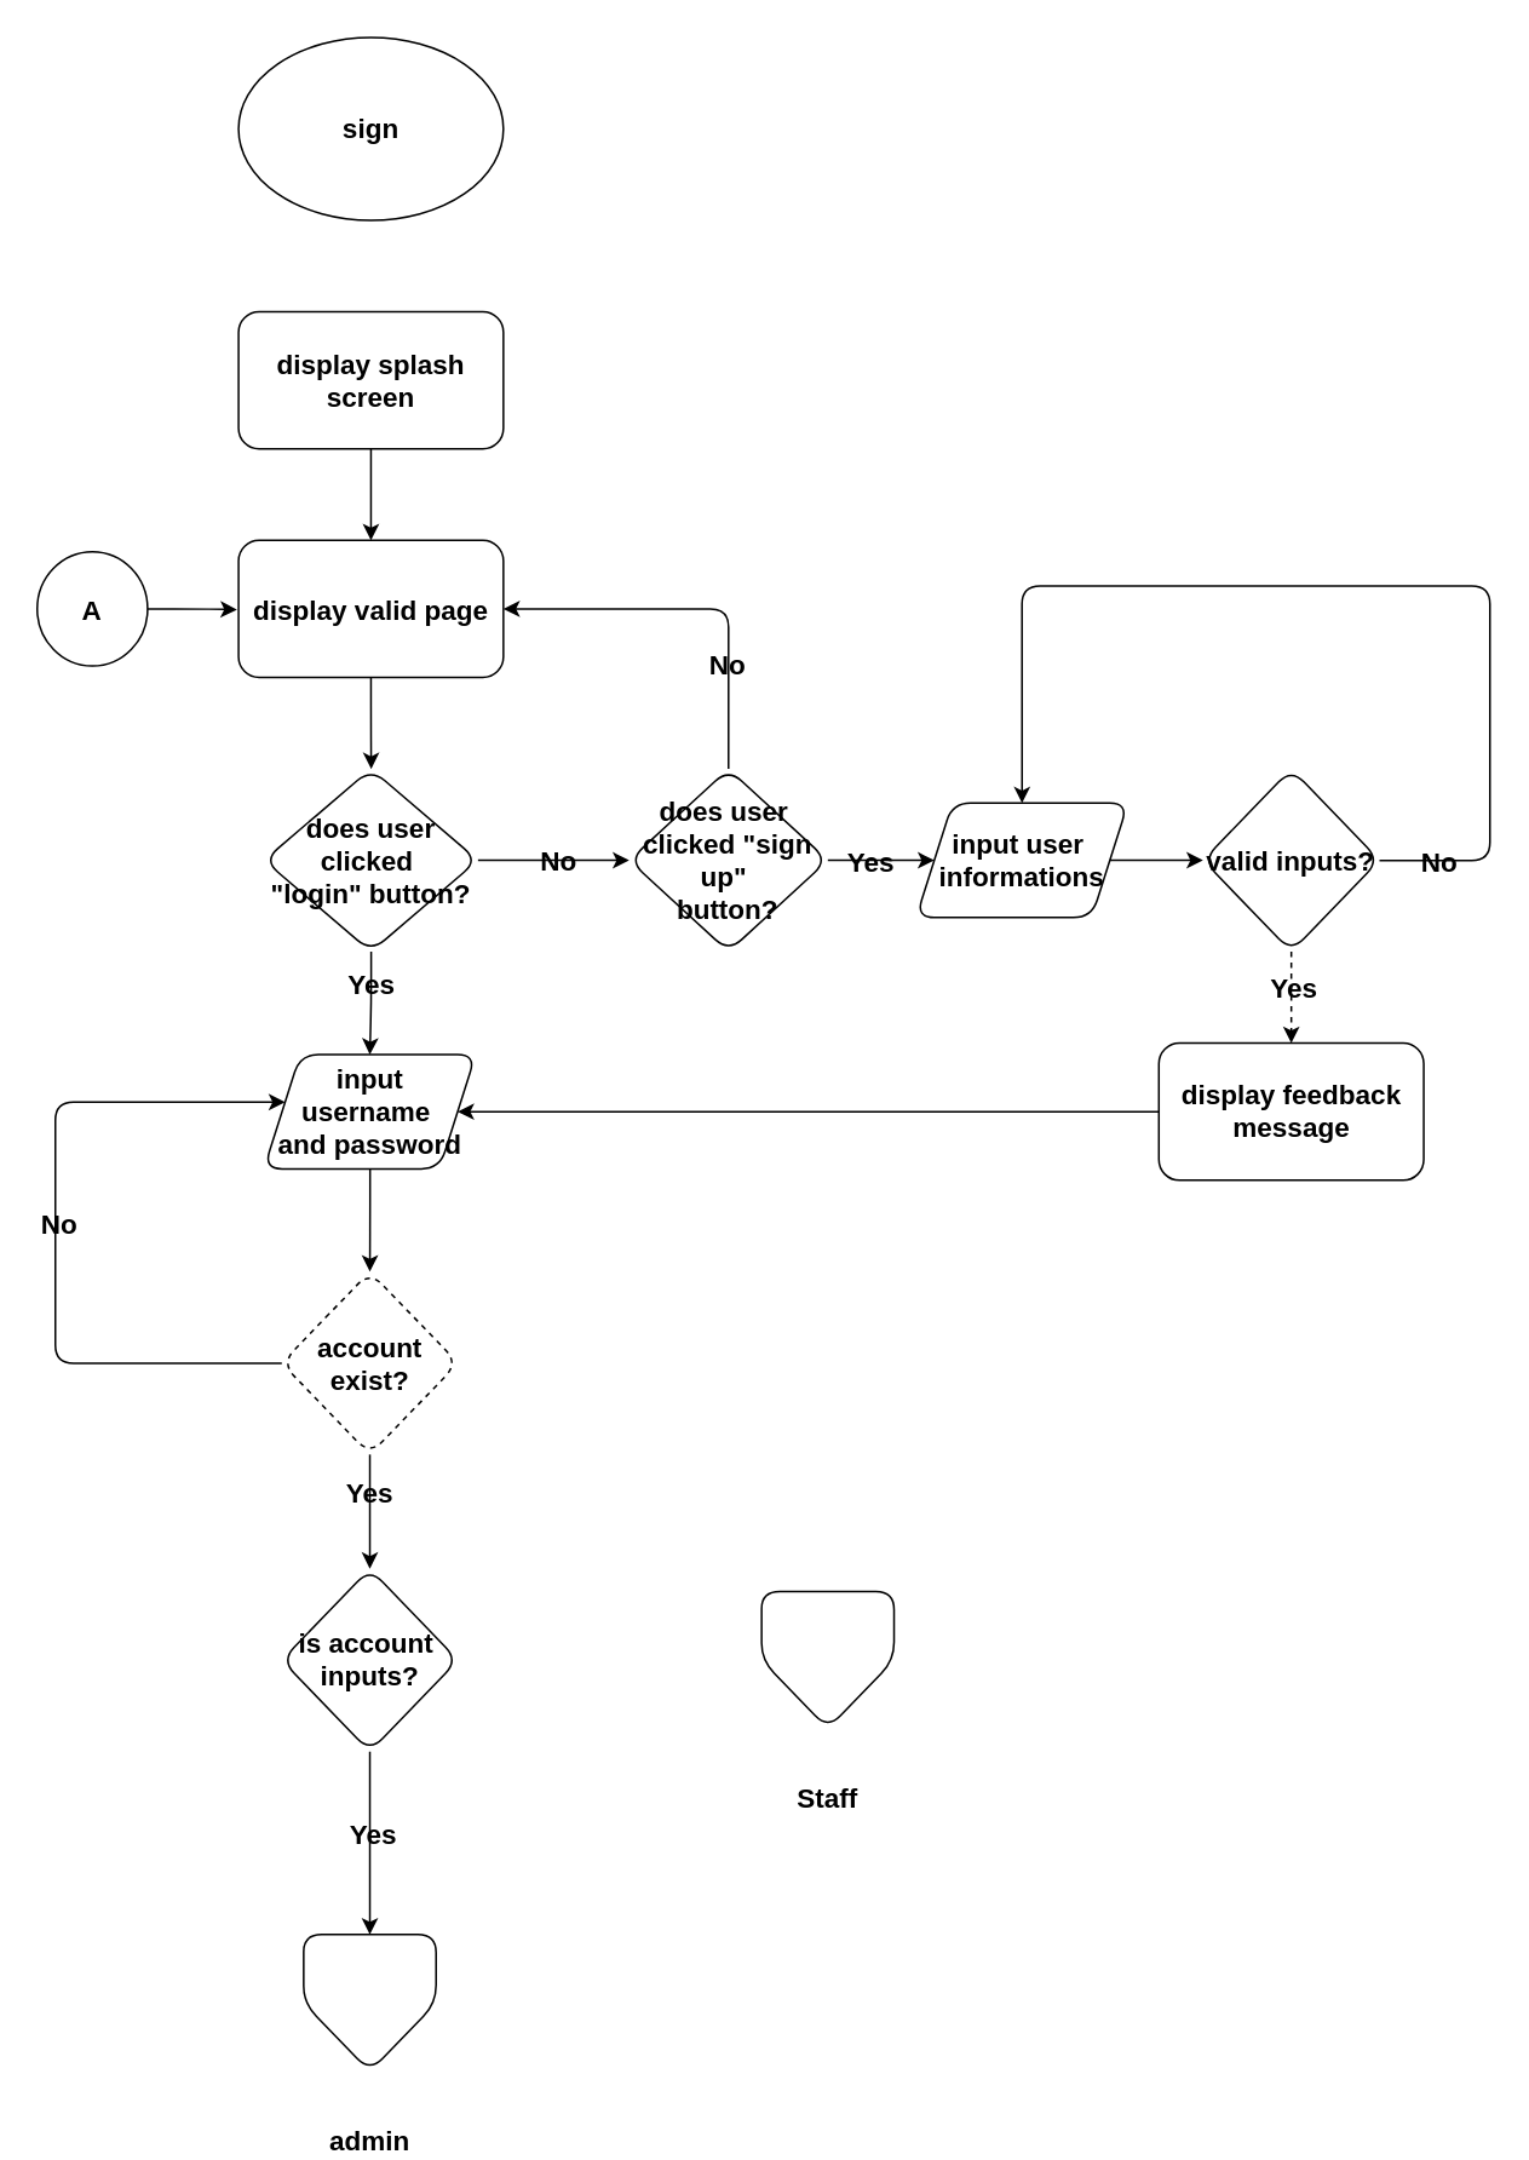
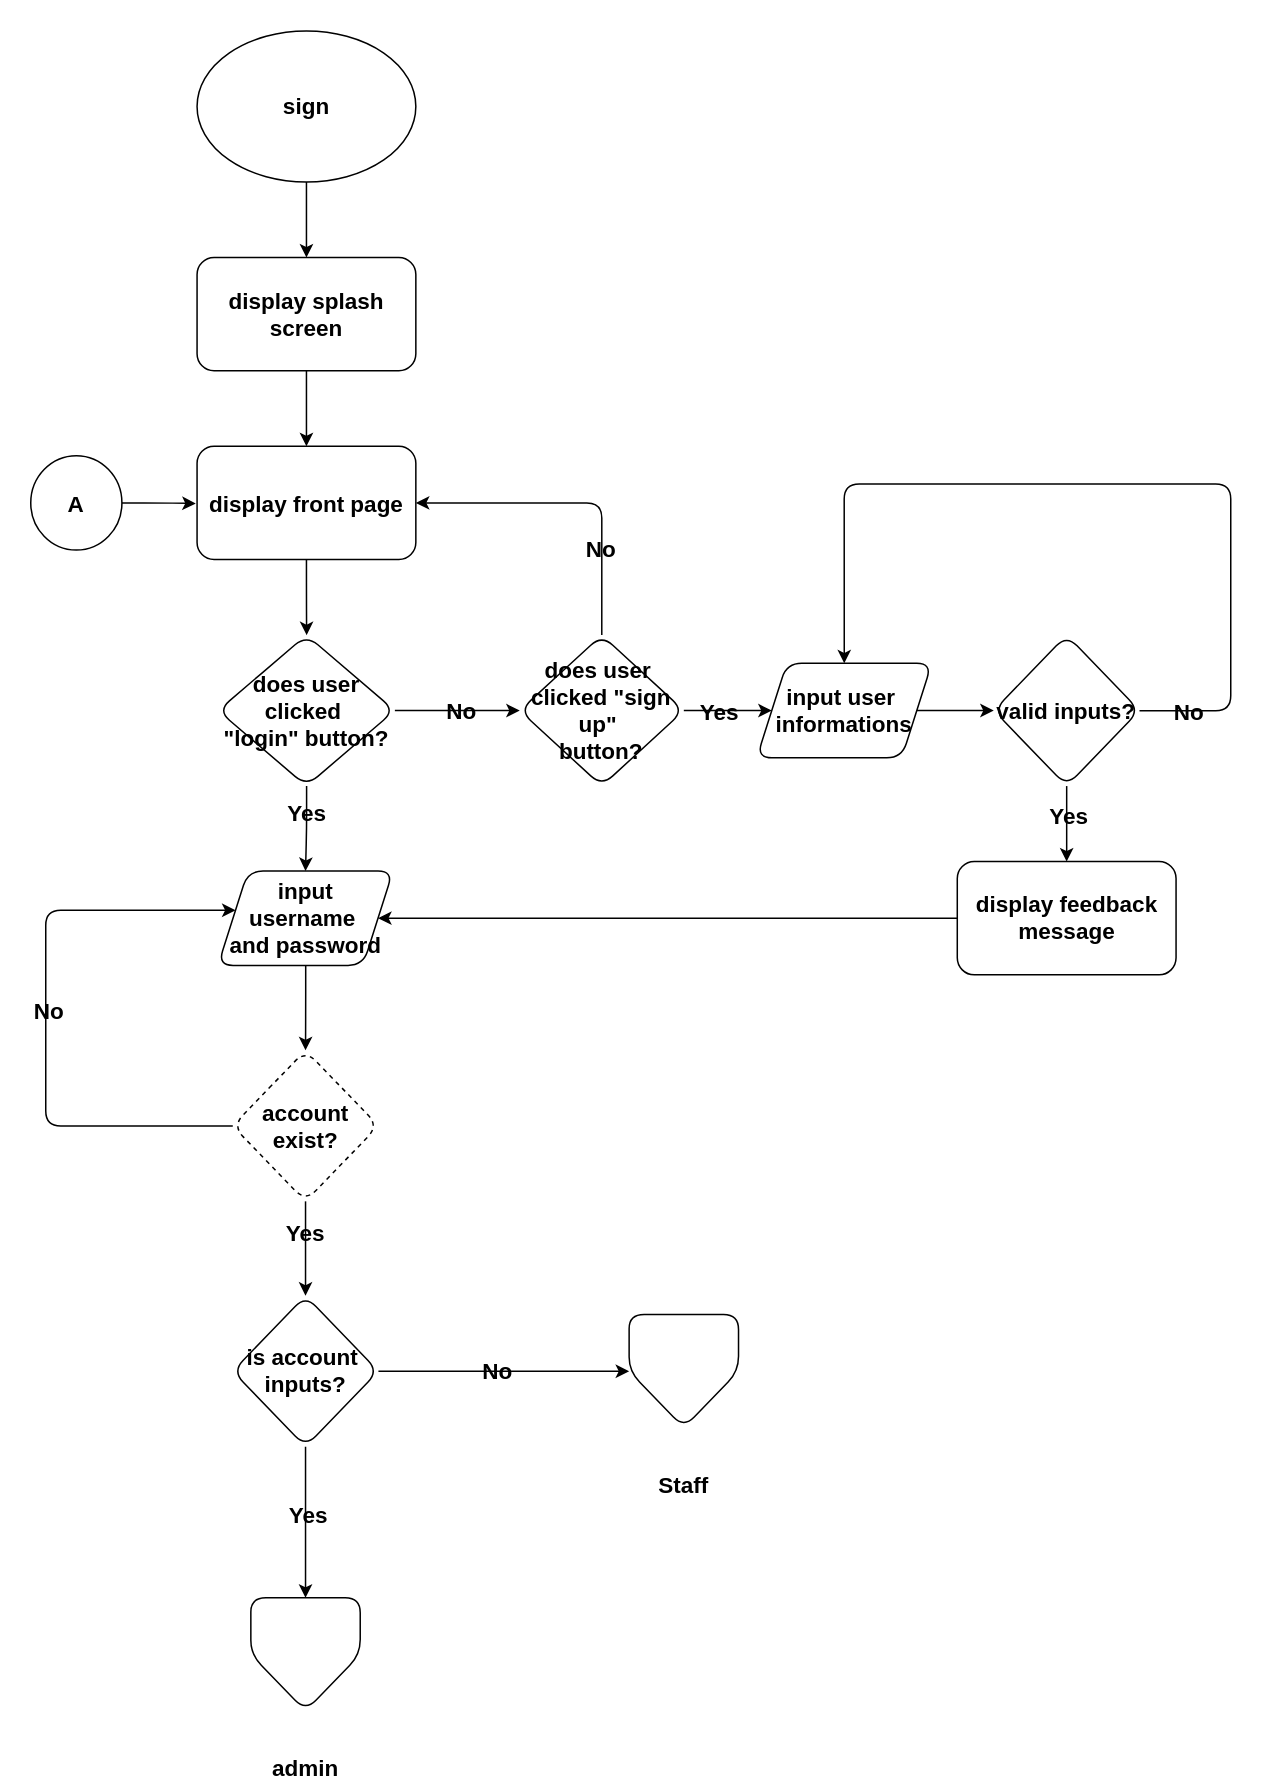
+ <mxCell id="2" value="" style="edgeStyle=orthogonalEdgeStyle;rounded=1;orthogonalLoop=1;jettySize=auto;html=1;strokeColor=default;labelBorderColor=none;labelBackgroundColor=none;fontColor=default;fontSize=15;fontStyle=1;align=center;verticalAlign=middle;fontFamily=Helvetica;fillColor=default;" parent="1" source="3" target="5" edge="1"><mxGeometry relative="1" as="geometry" /></mxCell>
- <mxCell id="7" value="display valid page" style="rounded=1;whiteSpace=wrap;html=1;fillColor=default;strokeColor=default;labelBorderColor=none;labelBackgroundColor=none;fontColor=default;fontSize=15;fontStyle=1;align=center;verticalAlign=middle;fontFamily=Helvetica;" parent="1" vertex="1"><mxGeometry x="130.877" y="296.854" width="145.846" height="75.506" as="geometry" /></mxCell>
+ <mxCell id="7" value="display front page" style="rounded=1;whiteSpace=wrap;html=1;fillColor=default;strokeColor=default;labelBorderColor=none;labelBackgroundColor=none;fontColor=default;fontSize=15;fontStyle=1;align=center;verticalAlign=middle;fontFamily=Helvetica;" parent="1" vertex="1"><mxGeometry x="130.877" y="296.854" width="145.846" height="75.506" as="geometry" /></mxCell>
- <mxCell id="36" value="" style="edgeStyle=orthogonalEdgeStyle;rounded=1;orthogonalLoop=1;jettySize=auto;html=1;strokeColor=default;labelBorderColor=none;labelBackgroundColor=none;fontColor=default;fontSize=15;fontStyle=1;align=center;verticalAlign=middle;fontFamily=Helvetica;fillColor=default;dashed=1;" parent="1" source="40" target="41" edge="1"><mxGeometry relative="1" as="geometry" /></mxCell>
+ <mxCell id="36" value="" style="edgeStyle=orthogonalEdgeStyle;rounded=1;orthogonalLoop=1;jettySize=auto;html=1;strokeColor=default;labelBorderColor=none;labelBackgroundColor=none;fontColor=default;fontSize=15;fontStyle=1;align=center;verticalAlign=middle;fontFamily=Helvetica;fillColor=default;" parent="1" source="40" target="41" edge="1"><mxGeometry relative="1" as="geometry" /></mxCell>
+ <mxCell id="22" value="" style="edgeStyle=orthogonalEdgeStyle;rounded=1;orthogonalLoop=1;jettySize=auto;html=1;entryX=0;entryY=0.5;entryDx=0;entryDy=0;strokeColor=default;labelBorderColor=none;labelBackgroundColor=none;fontColor=default;fontSize=15;fontStyle=1;align=center;verticalAlign=middle;fontFamily=Helvetica;fillColor=default;" parent="1" source="24" target="26" edge="1"><mxGeometry relative="1" as="geometry"><mxPoint x="406.769" y="951.236" as="targetPoint" /></mxGeometry></mxCell>
+ <mxCell id="23" value="No" style="edgeLabel;html=1;align=center;verticalAlign=middle;resizable=0;points=[];rounded=1;labelBorderColor=none;labelBackgroundColor=none;fontColor=default;fontSize=15;fontStyle=1;strokeColor=default;fontFamily=Helvetica;fillColor=default;" parent="22" vertex="1" connectable="0"><mxGeometry x="-0.057" y="1" relative="1" as="geometry"><mxPoint as="offset" /></mxGeometry></mxCell>
